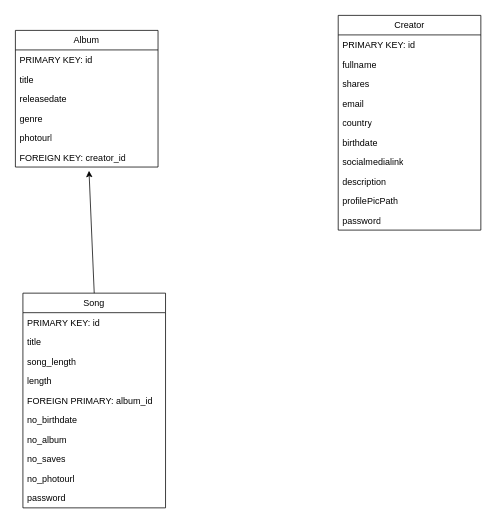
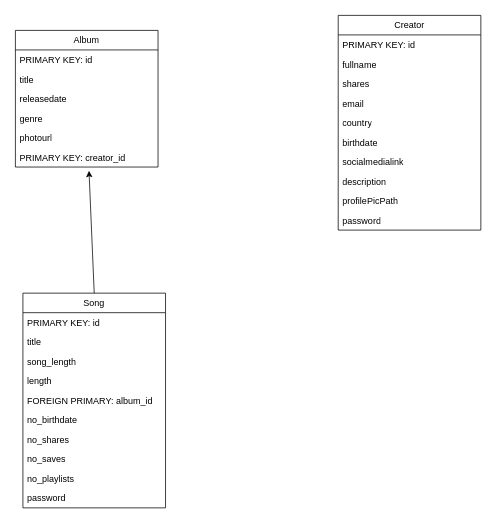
- <mxCell id="8" value="FOREIGN KEY: creator_id" style="text;strokeColor=none;fillColor=none;align=left;verticalAlign=top;spacingLeft=4;spacingRight=4;overflow=hidden;rotatable=0;points=[[0,0.5],[1,0.5]];portConstraint=eastwest;whiteSpace=wrap;html=1;" vertex="1" parent="2"><mxGeometry y="156" width="190" height="26" as="geometry" /></mxCell>
+ <mxCell id="8" value="PRIMARY KEY: creator_id" style="text;strokeColor=none;fillColor=none;align=left;verticalAlign=top;spacingLeft=4;spacingRight=4;overflow=hidden;rotatable=0;points=[[0,0.5],[1,0.5]];portConstraint=eastwest;whiteSpace=wrap;html=1;" vertex="1" parent="2"><mxGeometry y="156" width="190" height="26" as="geometry" /></mxCell>
- <mxCell id="27" value="no_album" style="text;strokeColor=none;fillColor=none;align=left;verticalAlign=top;spacingLeft=4;spacingRight=4;overflow=hidden;rotatable=0;points=[[0,0.5],[1,0.5]];portConstraint=eastwest;whiteSpace=wrap;html=1;" vertex="1" parent="20"><mxGeometry y="182" width="190" height="26" as="geometry" /></mxCell>
+ <mxCell id="27" value="no_shares" style="text;strokeColor=none;fillColor=none;align=left;verticalAlign=top;spacingLeft=4;spacingRight=4;overflow=hidden;rotatable=0;points=[[0,0.5],[1,0.5]];portConstraint=eastwest;whiteSpace=wrap;html=1;" vertex="1" parent="20"><mxGeometry y="182" width="190" height="26" as="geometry" /></mxCell>
- <mxCell id="29" value="no_photourl" style="text;strokeColor=none;fillColor=none;align=left;verticalAlign=top;spacingLeft=4;spacingRight=4;overflow=hidden;rotatable=0;points=[[0,0.5],[1,0.5]];portConstraint=eastwest;whiteSpace=wrap;html=1;" vertex="1" parent="20"><mxGeometry y="234" width="190" height="26" as="geometry" /></mxCell>
+ <mxCell id="29" value="no_playlists" style="text;strokeColor=none;fillColor=none;align=left;verticalAlign=top;spacingLeft=4;spacingRight=4;overflow=hidden;rotatable=0;points=[[0,0.5],[1,0.5]];portConstraint=eastwest;whiteSpace=wrap;html=1;" vertex="1" parent="20"><mxGeometry y="234" width="190" height="26" as="geometry" /></mxCell>
